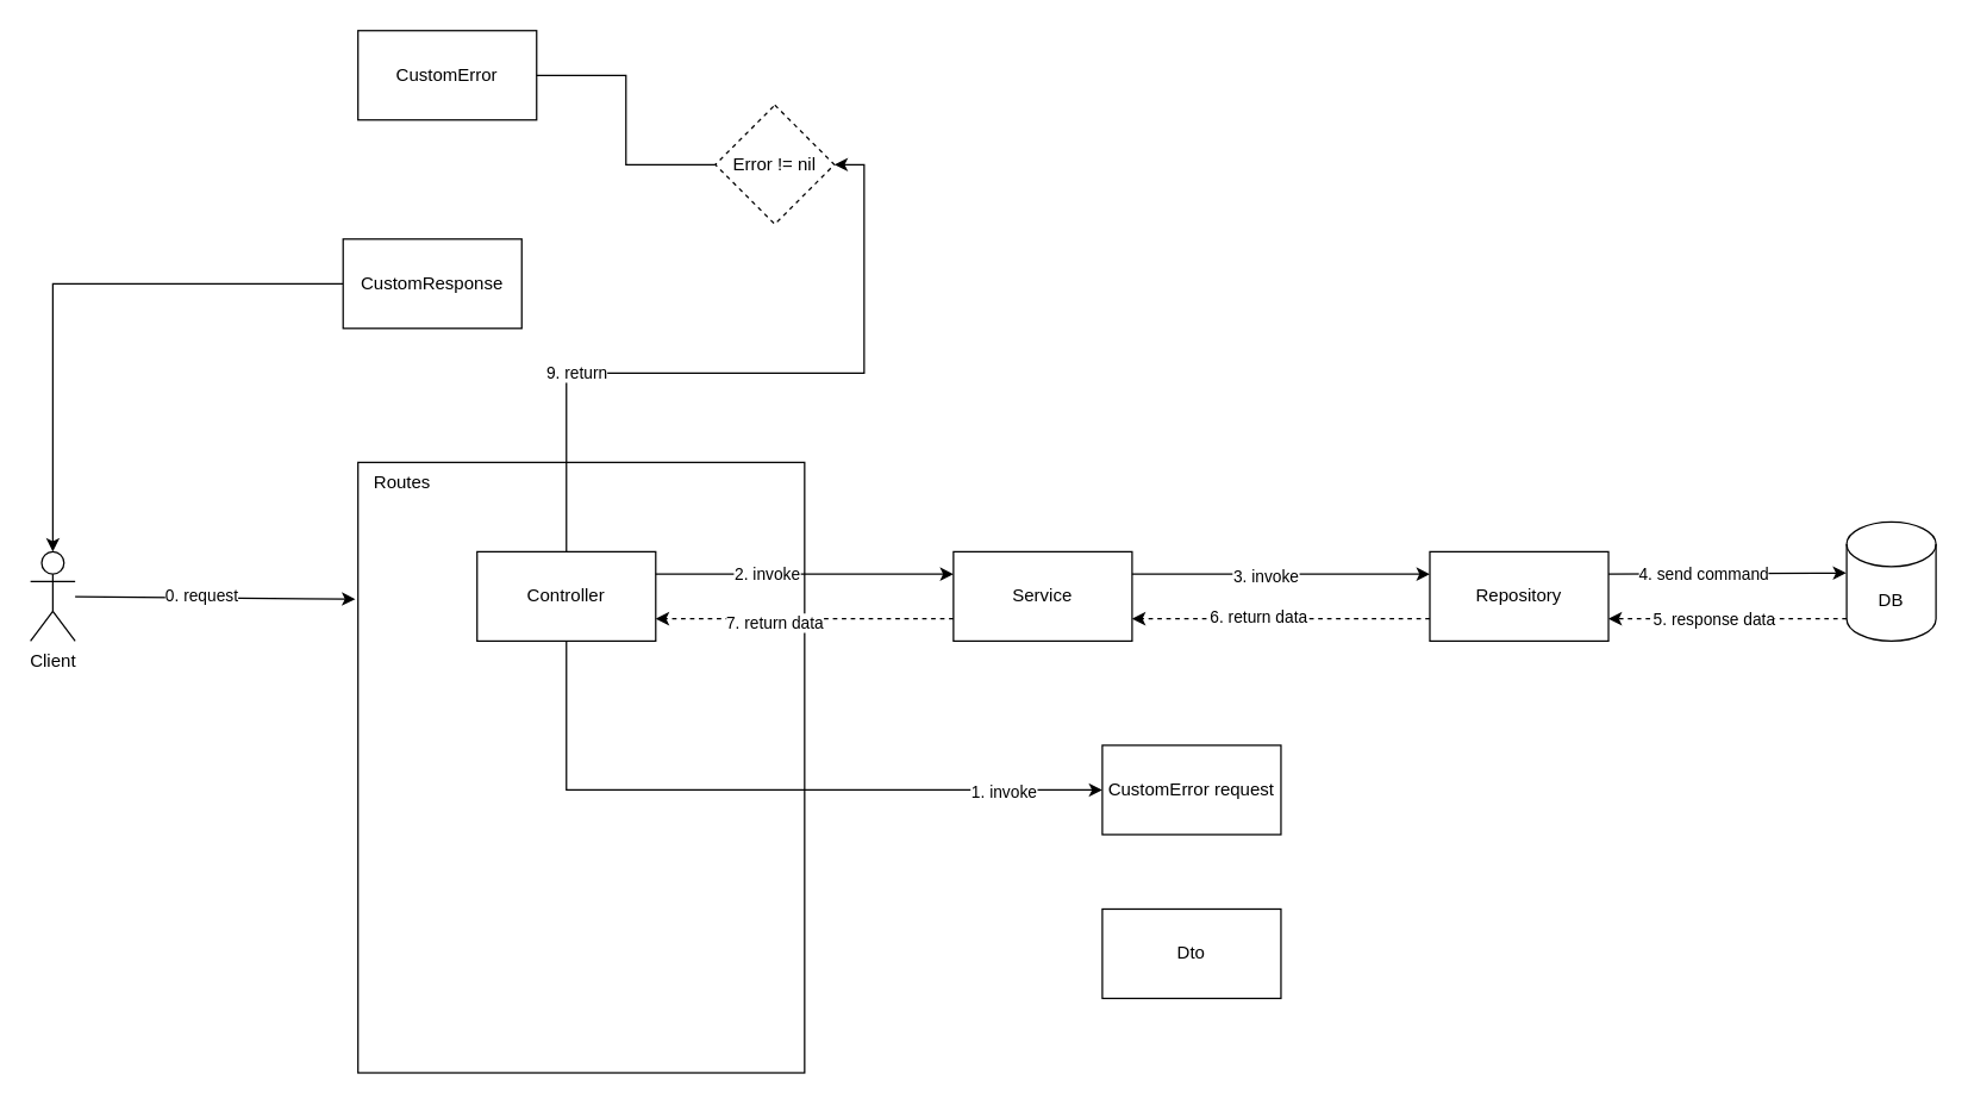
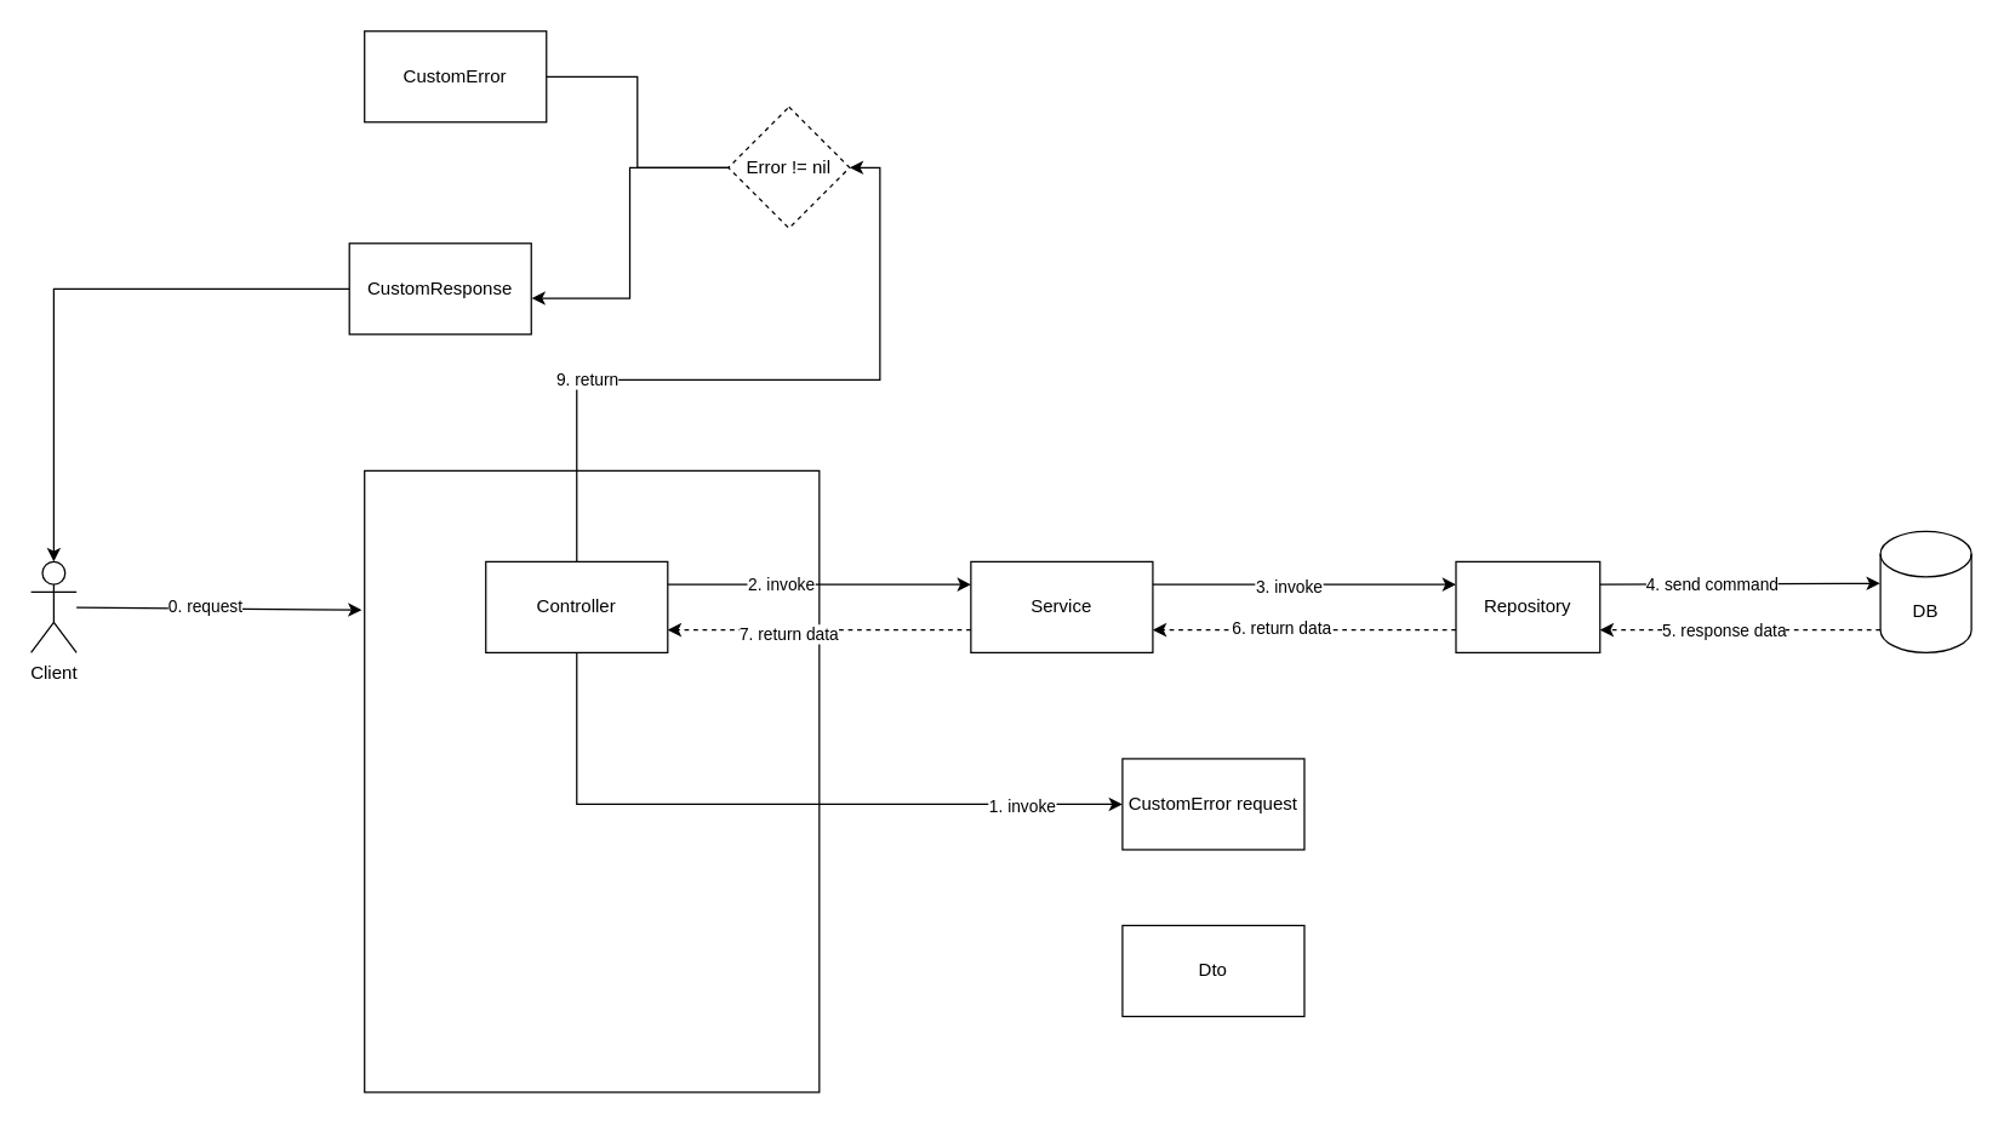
+ <mxCell id="32" style="edgeStyle=orthogonalEdgeStyle;rounded=0;orthogonalLoop=1;jettySize=auto;html=1;entryX=1.002;entryY=0.603;entryDx=0;entryDy=0;entryPerimeter=0;" edge="1" parent="1" source="33" target="30"><mxGeometry relative="1" as="geometry" /></mxCell>
- <mxCell id="4" value="Routes" style="text;html=1;strokeColor=none;fillColor=none;align=center;verticalAlign=middle;whiteSpace=wrap;rounded=0;" vertex="1" parent="2"><mxGeometry width="60" height="27.703" as="geometry" /></mxCell>
- <mxCell id="14" value="Repository" style="rounded=0;whiteSpace=wrap;html=1;" vertex="1" parent="1"><mxGeometry x="960" y="370" width="120" height="60" as="geometry" /></mxCell>
+ <mxCell id="14" value="Repository" style="rounded=0;whiteSpace=wrap;html=1;" vertex="1" parent="1"><mxGeometry x="960" y="370" width="95" height="60" as="geometry" /></mxCell>
